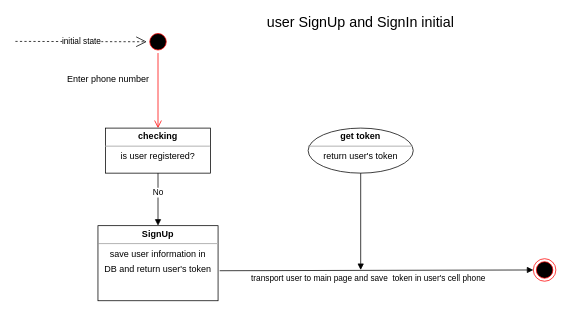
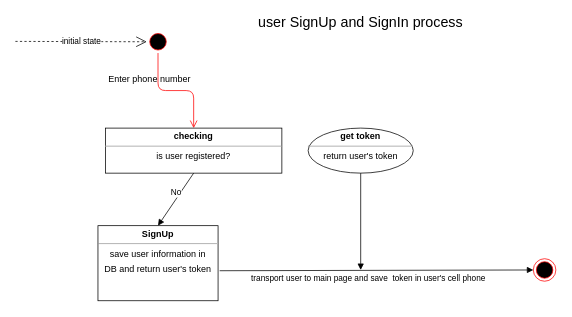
- <mxCell id="9" value="&lt;font style=&quot;font-size: 19px&quot;&gt;user SignUp and SignIn initial&lt;/font&gt;" style="text;html=1;strokeColor=none;fillColor=none;align=center;verticalAlign=middle;whiteSpace=wrap;rounded=0;" vertex="1" parent="1"><mxGeometry x="340" y="20" width="280" height="20" as="geometry" /></mxCell>
+ <mxCell id="9" value="&lt;font style=&quot;font-size: 19px&quot;&gt;user SignUp and SignIn process&lt;/font&gt;" style="text;html=1;strokeColor=none;fillColor=none;align=center;verticalAlign=middle;whiteSpace=wrap;rounded=0;" vertex="1" parent="1"><mxGeometry x="340" y="20" width="280" height="20" as="geometry" /></mxCell>
- <mxCell id="4" value="Enter phone number" style="text;align=center;fontStyle=0;verticalAlign=middle;spacingLeft=3;spacingRight=3;strokeColor=none;rotatable=0;points=[[0,0.5],[1,0.5]];portConstraint=eastwest;" vertex="1" parent="1"><mxGeometry x="39" y="89" width="210" height="30" as="geometry" /></mxCell>
+ <mxCell id="4" value="Enter phone number" style="text;align=center;fontStyle=0;verticalAlign=middle;spacingLeft=3;spacingRight=3;strokeColor=none;rotatable=0;points=[[0,0.5],[1,0.5]];portConstraint=eastwest;" vertex="1" parent="1"><mxGeometry x="94" y="89" width="210" height="30" as="geometry" /></mxCell>
- <mxCell id="5" value="&lt;p style=&quot;margin: 0px ; margin-top: 4px ; text-align: center&quot;&gt;&lt;b&gt;checking&lt;/b&gt;&lt;/p&gt;&lt;hr size=&quot;1&quot;&gt;&lt;div style=&quot;height: 2px&quot;&gt;&lt;div style=&quot;text-align: center&quot;&gt;is user registered?&lt;/div&gt;&lt;/div&gt;" style="verticalAlign=top;align=left;overflow=fill;fontSize=12;fontFamily=Helvetica;html=1;" vertex="1" parent="1"><mxGeometry x="140" y="170" width="140" height="60" as="geometry" /></mxCell>
+ <mxCell id="5" value="&lt;p style=&quot;margin: 0px ; margin-top: 4px ; text-align: center&quot;&gt;&lt;b&gt;checking&lt;/b&gt;&lt;/p&gt;&lt;hr size=&quot;1&quot;&gt;&lt;div style=&quot;height: 2px&quot;&gt;&lt;div style=&quot;text-align: center&quot;&gt;is user registered?&lt;/div&gt;&lt;/div&gt;" style="verticalAlign=top;align=left;overflow=fill;fontSize=12;fontFamily=Helvetica;html=1;" vertex="1" parent="1"><mxGeometry x="140" y="170" width="235" height="60" as="geometry" /></mxCell>
